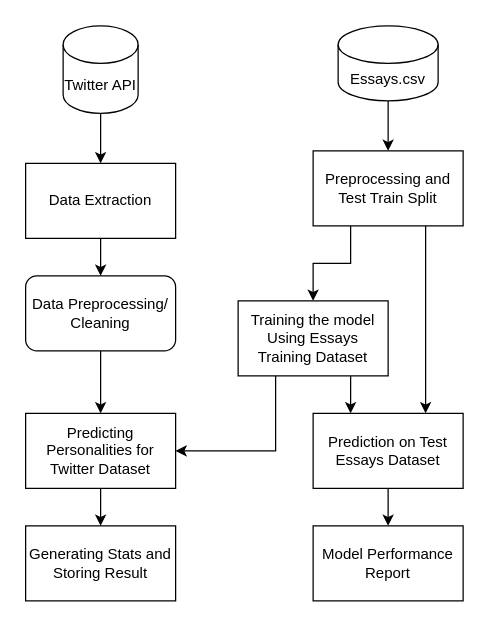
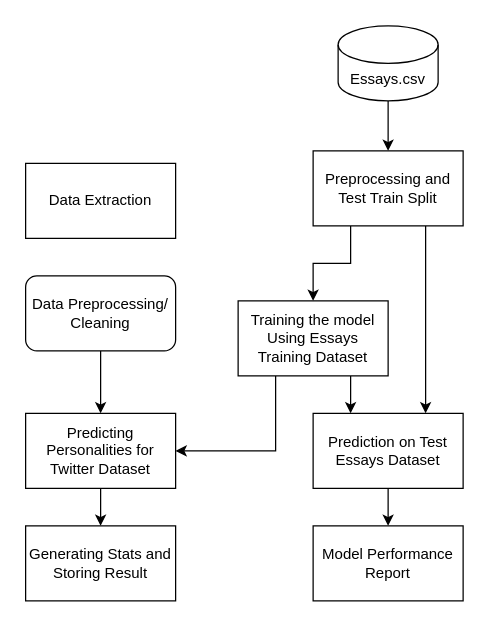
- <mxCell id="5" value="Twitter API" style="shape=cylinder3;whiteSpace=wrap;html=1;boundedLbl=1;backgroundOutline=1;size=15;" vertex="1" parent="1"><mxGeometry x="50" y="20" width="60" height="70" as="geometry" /></mxCell>
- <mxCell id="4" style="edgeStyle=orthogonalEdgeStyle;rounded=0;orthogonalLoop=1;jettySize=auto;html=1;exitX=0.5;exitY=1;exitDx=0;exitDy=0;exitPerimeter=0;" edge="1" parent="1" source="5" target="3"><mxGeometry relative="1" as="geometry" /></mxCell>
- <mxCell id="2" style="edgeStyle=orthogonalEdgeStyle;rounded=0;orthogonalLoop=1;jettySize=auto;html=1;exitX=0.5;exitY=1;exitDx=0;exitDy=0;entryX=0.5;entryY=0;entryDx=0;entryDy=0;" edge="1" parent="1" source="3" target="7"><mxGeometry relative="1" as="geometry" /></mxCell>
